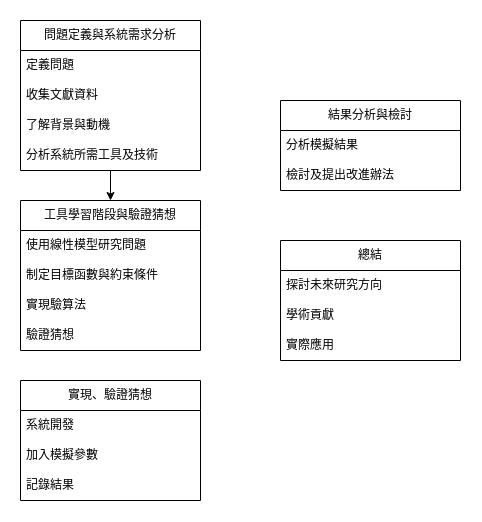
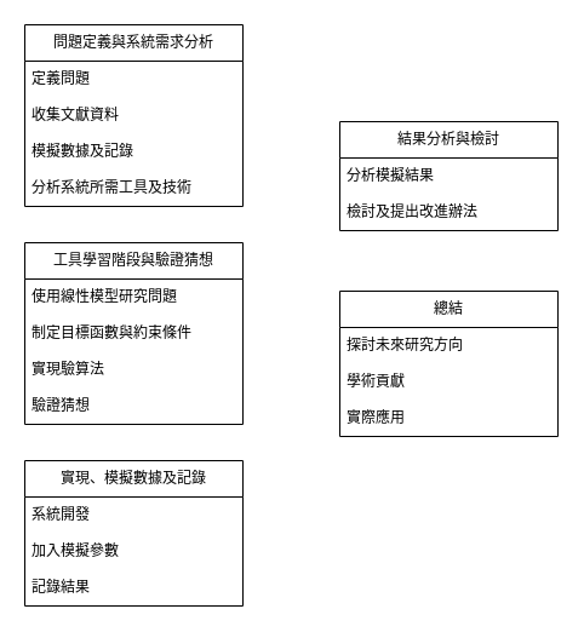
- <mxCell id="6" value="了解背景與動機" style="text;strokeColor=none;fillColor=none;align=left;verticalAlign=middle;spacingLeft=4;spacingRight=4;overflow=hidden;points=[[0,0.5],[1,0.5]];portConstraint=eastwest;rotatable=0;whiteSpace=wrap;html=1;" vertex="1" parent="3"><mxGeometry y="90" width="180" height="30" as="geometry" /></mxCell>
+ <mxCell id="6" value="模擬數據及記錄" style="text;strokeColor=none;fillColor=none;align=left;verticalAlign=middle;spacingLeft=4;spacingRight=4;overflow=hidden;points=[[0,0.5],[1,0.5]];portConstraint=eastwest;rotatable=0;whiteSpace=wrap;html=1;" vertex="1" parent="3"><mxGeometry y="90" width="180" height="30" as="geometry" /></mxCell>
- <mxCell id="2" style="edgeStyle=orthogonalEdgeStyle;rounded=0;orthogonalLoop=1;jettySize=auto;html=1;entryX=0.5;entryY=0;entryDx=0;entryDy=0;" edge="1" parent="1" source="3" target="8"><mxGeometry relative="1" as="geometry" /></mxCell>
- <mxCell id="13" value="實現、驗證猜想" style="swimlane;fontStyle=0;childLayout=stackLayout;horizontal=1;startSize=30;horizontalStack=0;resizeParent=1;resizeParentMax=0;resizeLast=0;collapsible=1;marginBottom=0;whiteSpace=wrap;html=1;" vertex="1" parent="1"><mxGeometry x="20" y="380" width="180" height="120" as="geometry"><mxRectangle x="110" y="190" width="170" height="30" as="alternateBounds" /></mxGeometry></mxCell>
+ <mxCell id="13" value="實現、模擬數據及記錄" style="swimlane;fontStyle=0;childLayout=stackLayout;horizontal=1;startSize=30;horizontalStack=0;resizeParent=1;resizeParentMax=0;resizeLast=0;collapsible=1;marginBottom=0;whiteSpace=wrap;html=1;" vertex="1" parent="1"><mxGeometry x="20" y="380" width="180" height="120" as="geometry"><mxRectangle x="110" y="190" width="170" height="30" as="alternateBounds" /></mxGeometry></mxCell>
